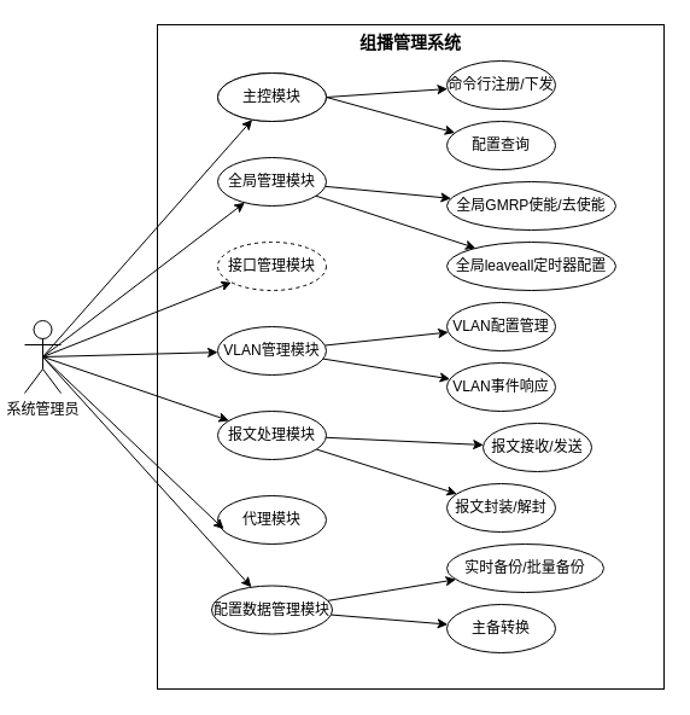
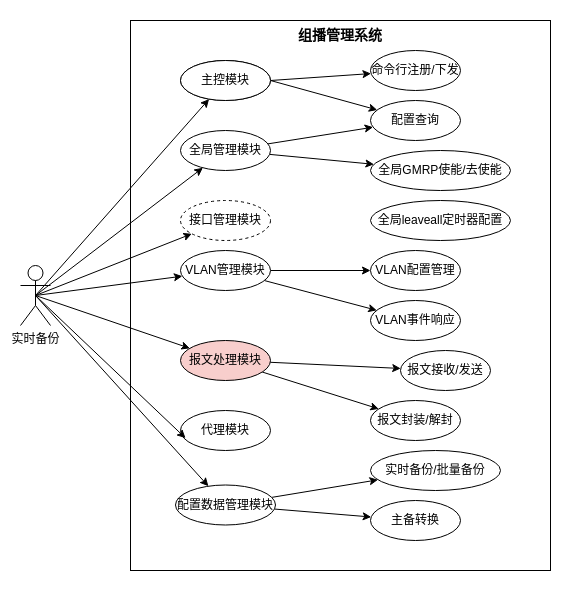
- <mxCell id="12" style="edgeStyle=none;rounded=0;orthogonalLoop=1;jettySize=auto;html=1;" edge="1" parent="1" source="13" target="29"><mxGeometry relative="1" as="geometry" /></mxCell>
+ <mxCell id="12" style="edgeStyle=none;rounded=0;orthogonalLoop=1;jettySize=auto;html=1;" edge="1" parent="1" source="13" target="27"><mxGeometry relative="1" as="geometry" /></mxCell>
- <mxCell id="17" value="VLAN管理模块" style="ellipse;whiteSpace=wrap;html=1;" vertex="1" parent="1"><mxGeometry x="180" y="270" width="90" height="40" as="geometry" /></mxCell>
+ <mxCell id="17" value="VLAN管理模块" style="ellipse;whiteSpace=wrap;html=1;" vertex="1" parent="1"><mxGeometry x="180" y="250" width="90" height="40" as="geometry" /></mxCell>
- <mxCell id="9" value="系统管理员" style="shape=umlActor;verticalLabelPosition=bottom;verticalAlign=top;html=1;" vertex="1" parent="1"><mxGeometry x="20" y="265" width="30" height="60" as="geometry" /></mxCell>
+ <mxCell id="9" value="实时备份" style="shape=umlActor;verticalLabelPosition=bottom;verticalAlign=top;html=1;" vertex="1" parent="1"><mxGeometry x="20" y="265" width="30" height="60" as="geometry" /></mxCell>
- <mxCell id="20" value="报文处理模块" style="ellipse;whiteSpace=wrap;html=1;" vertex="1" parent="1"><mxGeometry x="180" y="340" width="90" height="40" as="geometry" /></mxCell>
+ <mxCell id="20" value="报文处理模块" style="ellipse;whiteSpace=wrap;html=1;fillColor=#f8cecc;" vertex="1" parent="1"><mxGeometry x="180" y="340" width="90" height="40" as="geometry" /></mxCell>
